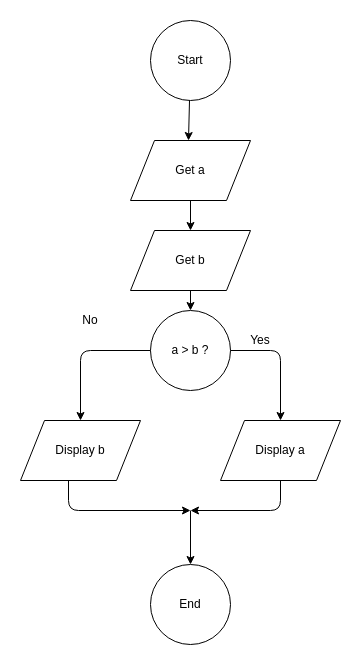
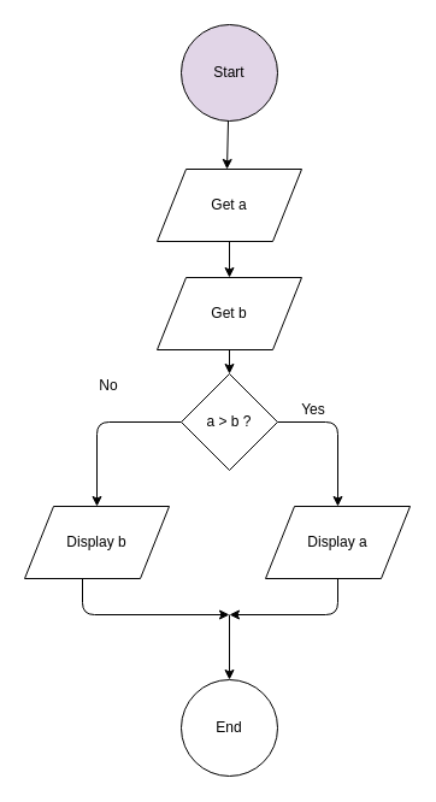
- <mxCell id="2" value="Start" style="ellipse;whiteSpace=wrap;html=1;aspect=fixed;" vertex="1" parent="1"><mxGeometry x="150" y="20" width="80" height="80" as="geometry" /></mxCell>
+ <mxCell id="2" value="Start" style="ellipse;whiteSpace=wrap;html=1;aspect=fixed;fillColor=#e1d5e7;" vertex="1" parent="1"><mxGeometry x="150" y="20" width="80" height="80" as="geometry" /></mxCell>
- <mxCell id="7" value="a &amp;gt; b ?" style="ellipse;whiteSpace=wrap;html=1;" vertex="1" parent="1"><mxGeometry x="150" y="310" width="80" height="80" as="geometry" /></mxCell>
+ <mxCell id="7" value="a &amp;gt; b ?" style="rhombus;whiteSpace=wrap;html=1;" vertex="1" parent="1"><mxGeometry x="150" y="310" width="80" height="80" as="geometry" /></mxCell>
